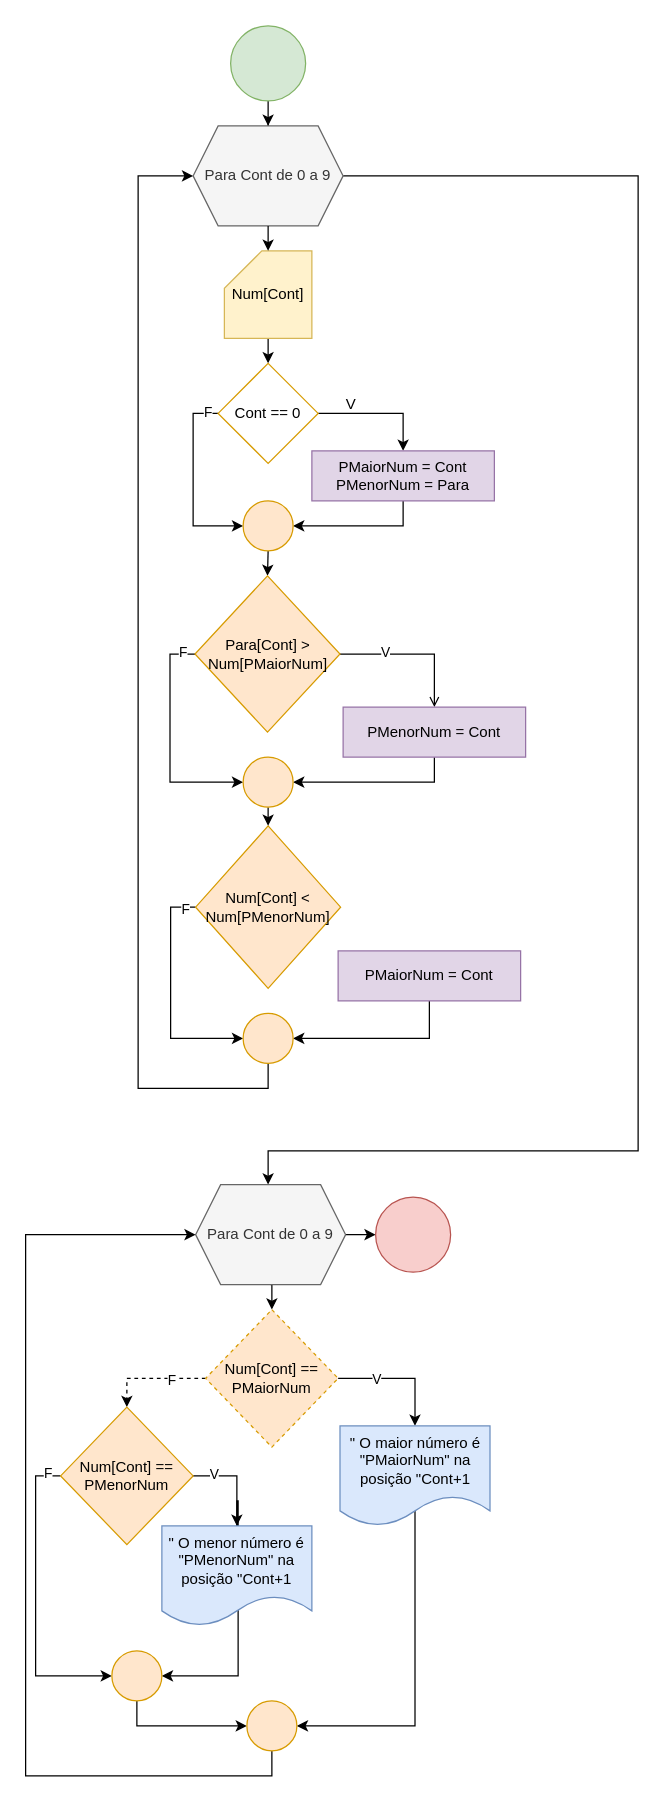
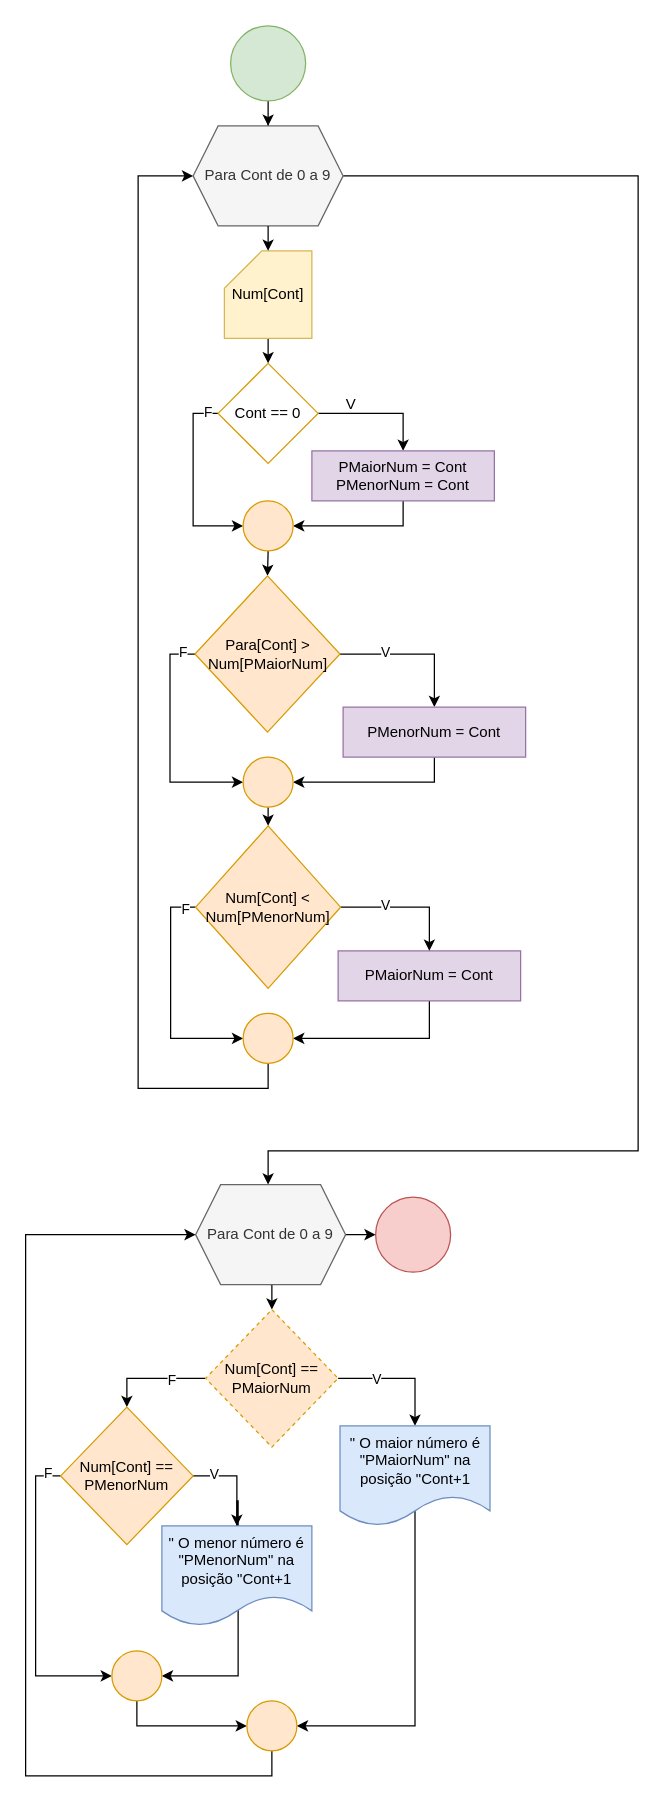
- <mxCell id="14" value="PMaiorNum = Cont&lt;div&gt;PMenorNum = Para&lt;/div&gt;" style="rounded=0;whiteSpace=wrap;html=1;fillColor=#e1d5e7;strokeColor=#9673a6;" parent="1" vertex="1"><mxGeometry x="249" y="360" width="146" height="40" as="geometry" /></mxCell>
+ <mxCell id="14" value="PMaiorNum = Cont&lt;div&gt;PMenorNum = Cont&lt;/div&gt;" style="rounded=0;whiteSpace=wrap;html=1;fillColor=#e1d5e7;strokeColor=#9673a6;" parent="1" vertex="1"><mxGeometry x="249" y="360" width="146" height="40" as="geometry" /></mxCell>
- <mxCell id="19" style="edgeStyle=orthogonalEdgeStyle;rounded=0;orthogonalLoop=1;jettySize=auto;html=1;exitX=1;exitY=0.5;exitDx=0;exitDy=0;entryX=0.5;entryY=0;entryDx=0;entryDy=0;endArrow=open;" edge="1" parent="1" source="23" target="25"><mxGeometry relative="1" as="geometry" /></mxCell>
+ <mxCell id="19" style="edgeStyle=orthogonalEdgeStyle;rounded=0;orthogonalLoop=1;jettySize=auto;html=1;exitX=1;exitY=0.5;exitDx=0;exitDy=0;entryX=0.5;entryY=0;entryDx=0;entryDy=0;" edge="1" parent="1" source="23" target="25"><mxGeometry relative="1" as="geometry" /></mxCell>
+ <mxCell id="26" style="edgeStyle=orthogonalEdgeStyle;rounded=0;orthogonalLoop=1;jettySize=auto;html=1;exitX=1;exitY=0.5;exitDx=0;exitDy=0;entryX=0.5;entryY=0;entryDx=0;entryDy=0;" edge="1" parent="1" source="30" target="18"><mxGeometry relative="1" as="geometry" /></mxCell>
+ <mxCell id="27" value="V" style="edgeLabel;html=1;align=center;verticalAlign=middle;resizable=0;points=[];" vertex="1" connectable="0" parent="26"><mxGeometry x="-0.34" y="2" relative="1" as="geometry"><mxPoint as="offset" /></mxGeometry></mxCell>
- <mxCell id="36" style="edgeStyle=orthogonalEdgeStyle;rounded=0;orthogonalLoop=1;jettySize=auto;html=1;exitX=0;exitY=0.5;exitDx=0;exitDy=0;entryX=0.5;entryY=0;entryDx=0;entryDy=0;dashed=1;" edge="1" parent="1" source="38" target="43"><mxGeometry relative="1" as="geometry" /></mxCell>
+ <mxCell id="36" style="edgeStyle=orthogonalEdgeStyle;rounded=0;orthogonalLoop=1;jettySize=auto;html=1;exitX=0;exitY=0.5;exitDx=0;exitDy=0;entryX=0.5;entryY=0;entryDx=0;entryDy=0;" edge="1" parent="1" source="38" target="43"><mxGeometry relative="1" as="geometry" /></mxCell>
